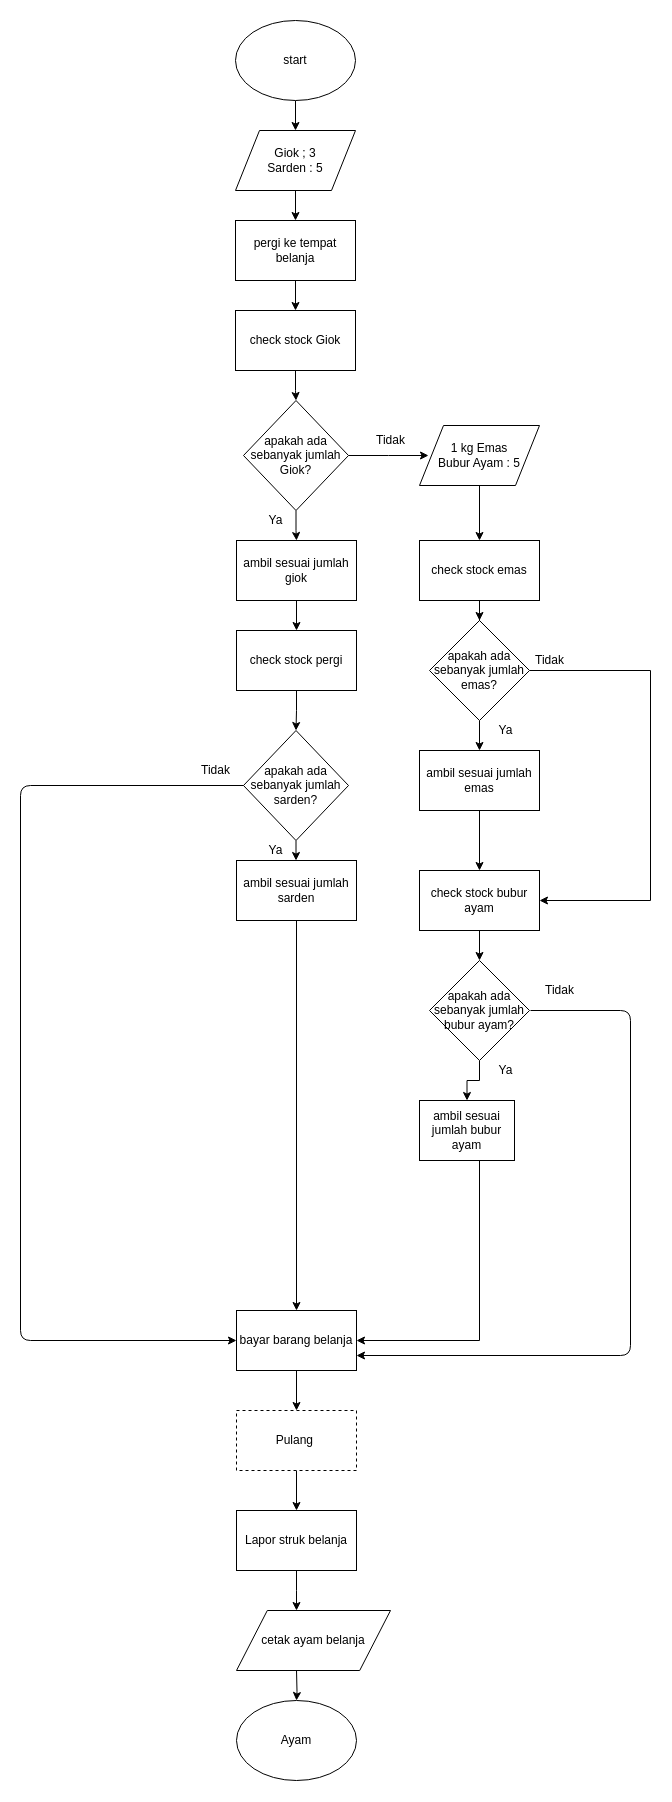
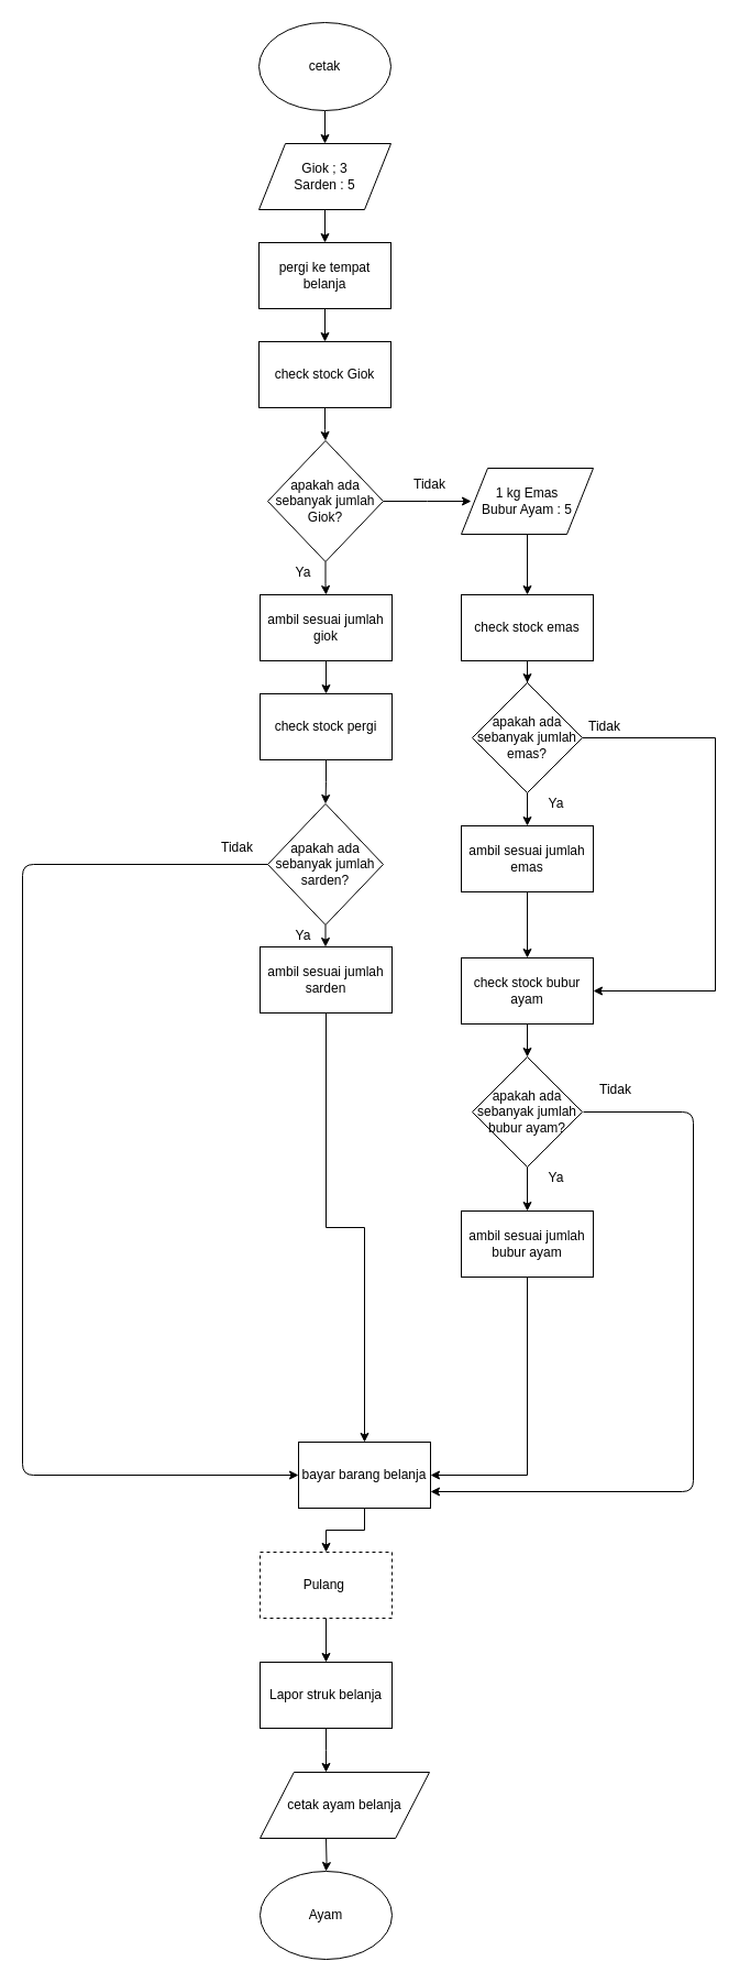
- <mxCell id="3" value="start" style="ellipse;whiteSpace=wrap;html=1;" vertex="1" parent="1"><mxGeometry x="235" y="20" width="120" height="80" as="geometry" /></mxCell>
+ <mxCell id="3" value="cetak" style="ellipse;whiteSpace=wrap;html=1;" vertex="1" parent="1"><mxGeometry x="235" y="20" width="120" height="80" as="geometry" /></mxCell>
- <mxCell id="37" value="ambil sesuai jumlah bubur ayam" style="rounded=0;whiteSpace=wrap;html=1;" vertex="1" parent="1"><mxGeometry x="419" y="1100" width="95" height="60" as="geometry" /></mxCell>
+ <mxCell id="37" value="ambil sesuai jumlah bubur ayam" style="rounded=0;whiteSpace=wrap;html=1;" vertex="1" parent="1"><mxGeometry x="419" y="1100" width="120" height="60" as="geometry" /></mxCell>
- <mxCell id="22" value="bayar barang belanja" style="rounded=0;whiteSpace=wrap;html=1;" vertex="1" parent="1"><mxGeometry x="236" y="1310" width="120" height="60" as="geometry" /></mxCell>
+ <mxCell id="22" value="bayar barang belanja" style="rounded=0;whiteSpace=wrap;html=1;" vertex="1" parent="1"><mxGeometry x="271" y="1310" width="120" height="60" as="geometry" /></mxCell>
